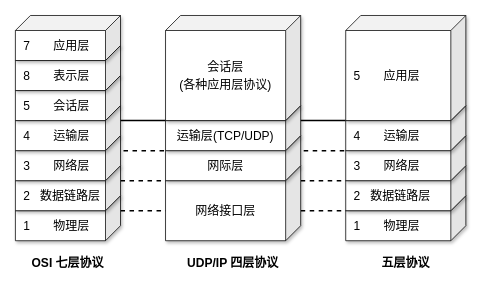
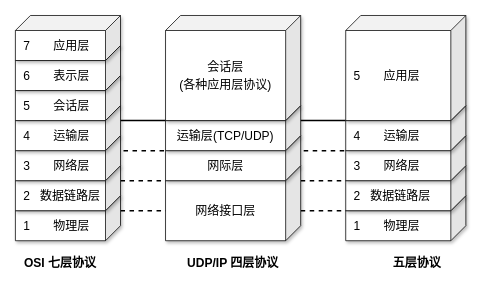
- <mxCell id="12" value="&lt;font style=&quot;font-size: 16px&quot;&gt;&amp;nbsp; 8&amp;nbsp; &amp;nbsp; &amp;nbsp; &amp;nbsp;表示层&lt;/font&gt;" style="shape=cube;whiteSpace=wrap;html=1;boundedLbl=1;backgroundOutline=1;darkOpacity=0.05;darkOpacity2=0.1;size=20;flipV=0;flipH=1;shadow=1;sketch=0;align=left;" vertex="1" parent="6"><mxGeometry x="20" y="60" width="140" height="60" as="geometry" /></mxCell>
+ <mxCell id="12" value="&lt;font style=&quot;font-size: 16px&quot;&gt;&amp;nbsp; 6&amp;nbsp; &amp;nbsp; &amp;nbsp; &amp;nbsp;表示层&lt;/font&gt;" style="shape=cube;whiteSpace=wrap;html=1;boundedLbl=1;backgroundOutline=1;darkOpacity=0.05;darkOpacity2=0.1;size=20;flipV=0;flipH=1;shadow=1;sketch=0;align=left;" vertex="1" parent="6"><mxGeometry x="20" y="60" width="140" height="60" as="geometry" /></mxCell>
- <mxCell id="21" value="&lt;b&gt;OSI 七层协议&lt;/b&gt;" style="text;html=1;strokeColor=none;fillColor=none;align=center;verticalAlign=middle;whiteSpace=wrap;rounded=0;shadow=0;sketch=0;fontSize=16;" vertex="1" parent="6"><mxGeometry x="20" y="340" width="140" height="20" as="geometry" /></mxCell>
+ <mxCell id="21" value="&lt;b&gt;OSI 七层协议&lt;/b&gt;" style="text;html=1;strokeColor=none;fillColor=none;align=center;verticalAlign=middle;whiteSpace=wrap;rounded=0;shadow=0;sketch=0;fontSize=16;" vertex="1" parent="6"><mxGeometry x="10" y="340" width="140" height="20" as="geometry" /></mxCell>
- <mxCell id="23" value="&lt;b&gt;五层协议&lt;/b&gt;" style="text;html=1;strokeColor=none;fillColor=none;align=center;verticalAlign=middle;whiteSpace=wrap;rounded=0;shadow=0;sketch=0;fontSize=16;" vertex="1" parent="6"><mxGeometry x="460" y="340" width="160" height="20" as="geometry" /></mxCell>
+ <mxCell id="23" value="&lt;b&gt;五层协议&lt;/b&gt;" style="text;html=1;strokeColor=none;fillColor=none;align=center;verticalAlign=middle;whiteSpace=wrap;rounded=0;shadow=0;sketch=0;fontSize=16;" vertex="1" parent="6"><mxGeometry x="475" y="340" width="160" height="20" as="geometry" /></mxCell>
